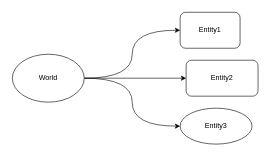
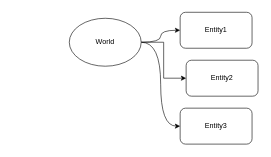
- <mxCell id="7" value="Entity1" style="rounded=1;whiteSpace=wrap;html=1;" vertex="1" parent="1"><mxGeometry x="300" y="20" width="100" height="60" as="geometry" /></mxCell>
+ <mxCell id="7" value="Entity1" style="rounded=1;whiteSpace=wrap;html=1;" vertex="1" parent="1"><mxGeometry x="300" y="20" width="120" height="60" as="geometry" /></mxCell>
- <mxCell id="5" value="World" style="ellipse;whiteSpace=wrap;html=1;" vertex="1" parent="1"><mxGeometry x="20" y="90" width="120" height="80" as="geometry" /></mxCell>
+ <mxCell id="5" value="World" style="ellipse;whiteSpace=wrap;html=1;" vertex="1" parent="1"><mxGeometry x="115" y="30" width="120" height="80" as="geometry" /></mxCell>
- <mxCell id="8" value="Entity3" style="ellipse;whiteSpace=wrap;html=1;" vertex="1" parent="1"><mxGeometry x="300" y="180" width="120" height="60" as="geometry" /></mxCell>
+ <mxCell id="8" value="Entity3" style="rounded=1;whiteSpace=wrap;html=1;" vertex="1" parent="1"><mxGeometry x="300" y="180" width="120" height="60" as="geometry" /></mxCell>
